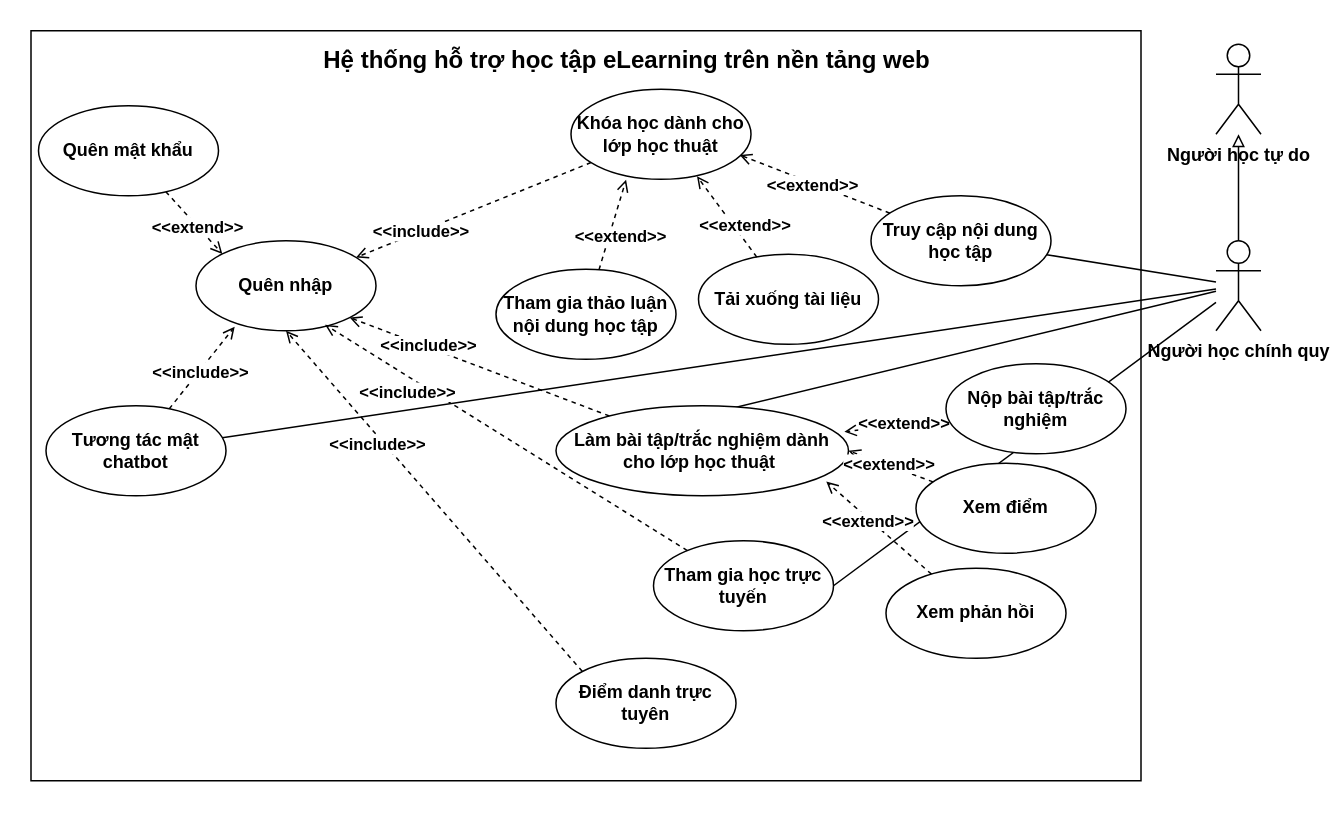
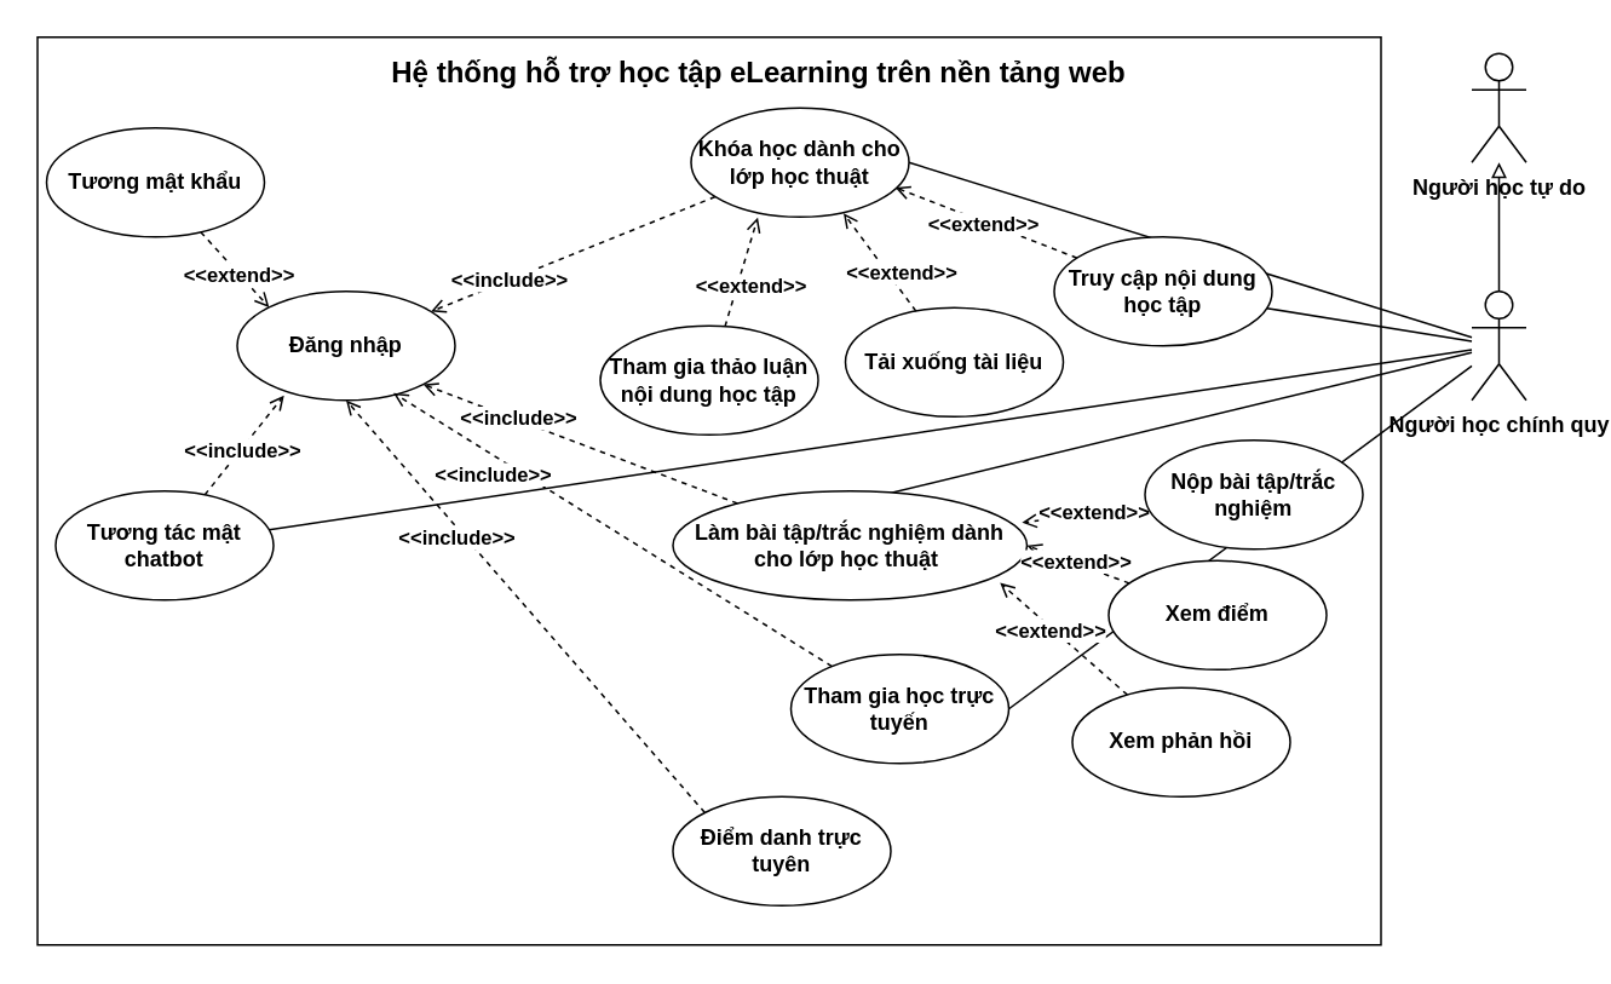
- <mxCell id="25" value="&lt;p dir=&quot;auto&quot; style=&quot;white-space-collapse: preserve;&quot;&gt;Quên mật khẩu&lt;/p&gt;" style="ellipse;whiteSpace=wrap;html=1;fontStyle=1" parent="1" vertex="1"><mxGeometry x="25" y="70" width="120" height="60" as="geometry" /></mxCell>
+ <mxCell id="25" value="&lt;p dir=&quot;auto&quot; style=&quot;white-space-collapse: preserve;&quot;&gt;Tương mật khẩu&lt;/p&gt;" style="ellipse;whiteSpace=wrap;html=1;fontStyle=1" parent="1" vertex="1"><mxGeometry x="25" y="70" width="120" height="60" as="geometry" /></mxCell>
+ <mxCell id="6" style="rounded=0;orthogonalLoop=1;jettySize=auto;html=1;endArrow=none;startFill=0;entryX=1;entryY=0.5;entryDx=0;entryDy=0;fontStyle=1" parent="1" source="11" target="19" edge="1"><mxGeometry relative="1" as="geometry" /></mxCell>
- <mxCell id="12" value="Quên nhập" style="ellipse;whiteSpace=wrap;html=1;fontStyle=1" parent="1" vertex="1"><mxGeometry x="130" y="160" width="120" height="60" as="geometry" /></mxCell>
+ <mxCell id="12" value="Đăng nhập" style="ellipse;whiteSpace=wrap;html=1;fontStyle=1" parent="1" vertex="1"><mxGeometry x="130" y="160" width="120" height="60" as="geometry" /></mxCell>
